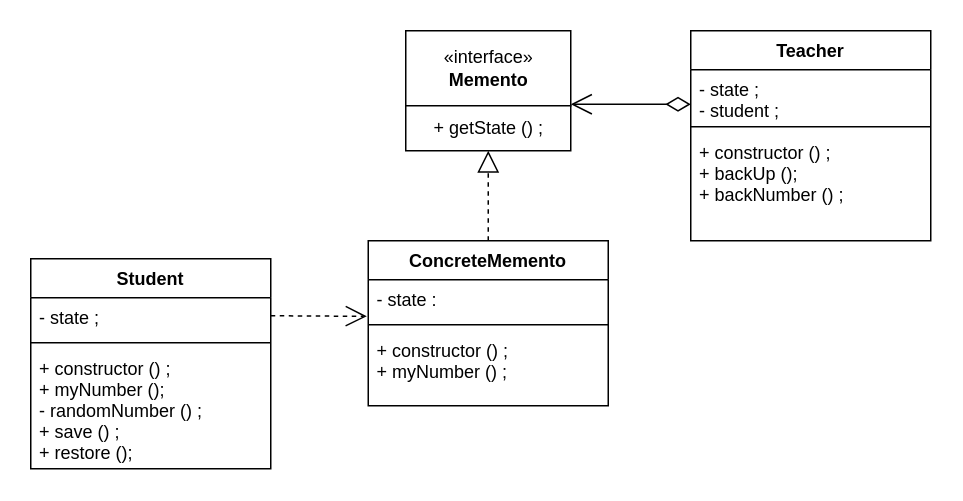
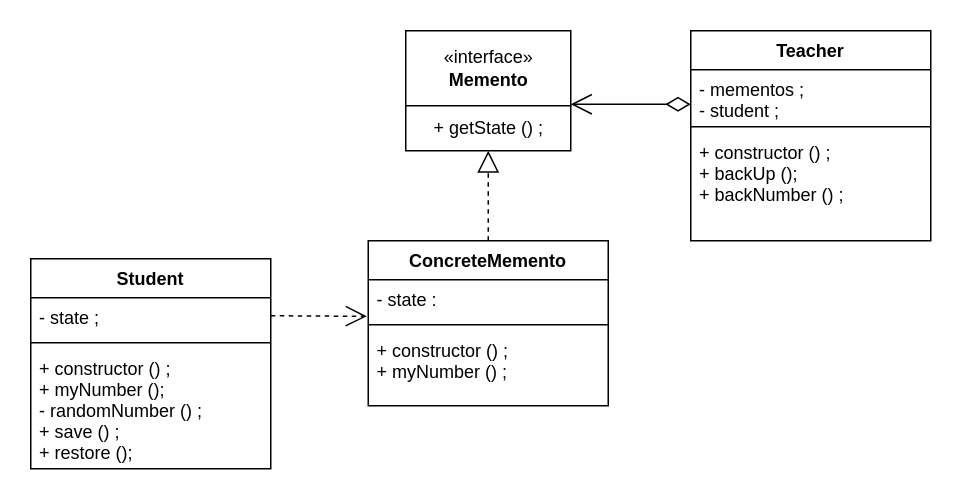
- <mxCell id="10" value="- state ;&#10;- student ;" style="text;strokeColor=none;fillColor=none;align=left;verticalAlign=top;spacingLeft=4;spacingRight=4;overflow=hidden;rotatable=0;points=[[0,0.5],[1,0.5]];portConstraint=eastwest;" vertex="1" parent="9"><mxGeometry y="26" width="160" height="34" as="geometry" /></mxCell>
+ <mxCell id="10" value="- mementos ;&#10;- student ;" style="text;strokeColor=none;fillColor=none;align=left;verticalAlign=top;spacingLeft=4;spacingRight=4;overflow=hidden;rotatable=0;points=[[0,0.5],[1,0.5]];portConstraint=eastwest;" vertex="1" parent="9"><mxGeometry y="26" width="160" height="34" as="geometry" /></mxCell>
